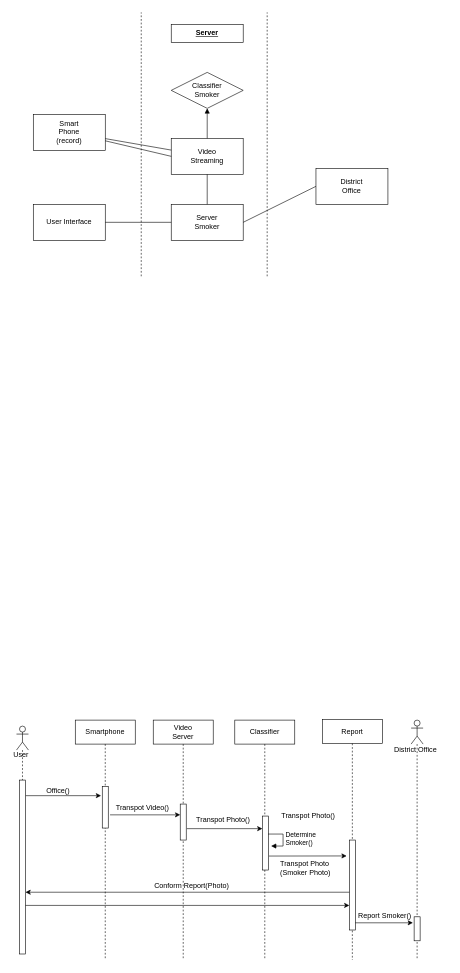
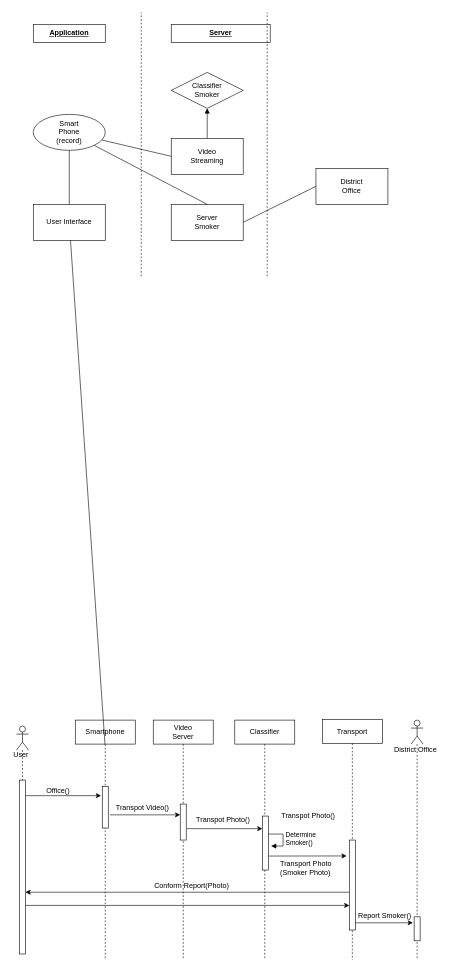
+ <mxCell id="15" value="&lt;b&gt;&lt;u&gt;Application&lt;/u&gt;&lt;/b&gt;" style="rounded=0;whiteSpace=wrap;html=1;" vertex="1" parent="1"><mxGeometry x="55" y="40" width="120" height="30" as="geometry" /></mxCell>
- <mxCell id="16" value="&lt;b&gt;&lt;u&gt;Server&lt;/u&gt;&lt;/b&gt;" style="rounded=0;whiteSpace=wrap;html=1;" vertex="1" parent="1"><mxGeometry x="285" y="40" width="120" height="30" as="geometry" /></mxCell>
+ <mxCell id="16" value="&lt;b&gt;&lt;u&gt;Server&lt;/u&gt;&lt;/b&gt;" style="rounded=0;whiteSpace=wrap;html=1;" vertex="1" parent="1"><mxGeometry x="285" y="40" width="165" height="30" as="geometry" /></mxCell>
- <mxCell id="9" value="Smart&lt;br&gt;Phone&lt;br&gt;(record)&lt;br&gt;" style="rounded=0;whiteSpace=wrap;html=1;" vertex="1" parent="1"><mxGeometry x="55" y="190" width="120" height="60" as="geometry" /></mxCell>
+ <mxCell id="9" value="Smart&lt;br&gt;Phone&lt;br&gt;(record)&lt;br&gt;" style="ellipse;whiteSpace=wrap;html=1;" vertex="1" parent="1"><mxGeometry x="55" y="190" width="120" height="60" as="geometry" /></mxCell>
- <mxCell id="19" value="" style="endArrow=none;html=1;" edge="1" parent="1" source="9" target="7"><mxGeometry width="50" height="50" relative="1" as="geometry"><mxPoint x="185" y="380" as="sourcePoint" /><mxPoint x="295" y="380" as="targetPoint" /></mxGeometry></mxCell>
+ <mxCell id="19" value="" style="endArrow=none;html=1;" edge="1" parent="1" source="9" target="10"><mxGeometry width="50" height="50" relative="1" as="geometry"><mxPoint x="185" y="380" as="sourcePoint" /><mxPoint x="295" y="380" as="targetPoint" /></mxGeometry></mxCell>
- <mxCell id="12" value="" style="endArrow=none;html=1;entryX=0.5;entryY=1;entryDx=0;entryDy=0;exitX=0.5;exitY=0;exitDx=0;exitDy=0;" edge="1" parent="1" source="8" target="7"><mxGeometry width="50" height="50" relative="1" as="geometry"><mxPoint x="95" y="480" as="sourcePoint" /><mxPoint x="145" y="430" as="targetPoint" /></mxGeometry></mxCell>
+ <mxCell id="12" value="" style="endArrow=none;html=1;exitX=0.5;exitY=0;exitDx=0;exitDy=0;" edge="1" parent="1" source="8" target="9"><mxGeometry width="50" height="50" relative="1" as="geometry"><mxPoint x="95" y="480" as="sourcePoint" /><mxPoint x="145" y="430" as="targetPoint" /></mxGeometry></mxCell>
- <mxCell id="18" value="" style="endArrow=none;html=1;" edge="1" parent="1" source="10" target="8"><mxGeometry width="50" height="50" relative="1" as="geometry"><mxPoint x="185" y="244.118" as="sourcePoint" /><mxPoint x="295" y="270" as="targetPoint" /></mxGeometry></mxCell>
+ <mxCell id="18" value="" style="endArrow=none;html=1;" edge="1" parent="1" source="10" target="5"><mxGeometry width="50" height="50" relative="1" as="geometry"><mxPoint x="185" y="244.118" as="sourcePoint" /><mxPoint x="295" y="270" as="targetPoint" /></mxGeometry></mxCell>
- <mxCell id="2" value="&lt;span&gt;Report&lt;/span&gt;&lt;br&gt;" style="shape=umlLifeline;perimeter=lifelinePerimeter;whiteSpace=wrap;html=1;container=1;collapsible=0;recursiveResize=0;outlineConnect=0;" vertex="1" parent="1"><mxGeometry x="537" y="1199" width="100" height="401" as="geometry" /></mxCell>
+ <mxCell id="2" value="&lt;span&gt;Transport&lt;/span&gt;&lt;br&gt;" style="shape=umlLifeline;perimeter=lifelinePerimeter;whiteSpace=wrap;html=1;container=1;collapsible=0;recursiveResize=0;outlineConnect=0;" vertex="1" parent="1"><mxGeometry x="537" y="1199" width="100" height="401" as="geometry" /></mxCell>
- <mxCell id="44" value="Transpot Photo &lt;br&gt;(Smoker&amp;nbsp;Photo)&lt;br&gt;" style="text;html=1;resizable=0;points=[];autosize=1;align=left;verticalAlign=top;spacingTop=-4;" vertex="1" parent="1"><mxGeometry x="464.5" y="1430" width="100" height="30" as="geometry" /></mxCell>
+ <mxCell id="44" value="Transport Photo &lt;br&gt;(Smoker&amp;nbsp;Photo)&lt;br&gt;" style="text;html=1;resizable=0;points=[];autosize=1;align=left;verticalAlign=top;spacingTop=-4;" vertex="1" parent="1"><mxGeometry x="464.5" y="1430" width="100" height="30" as="geometry" /></mxCell>
